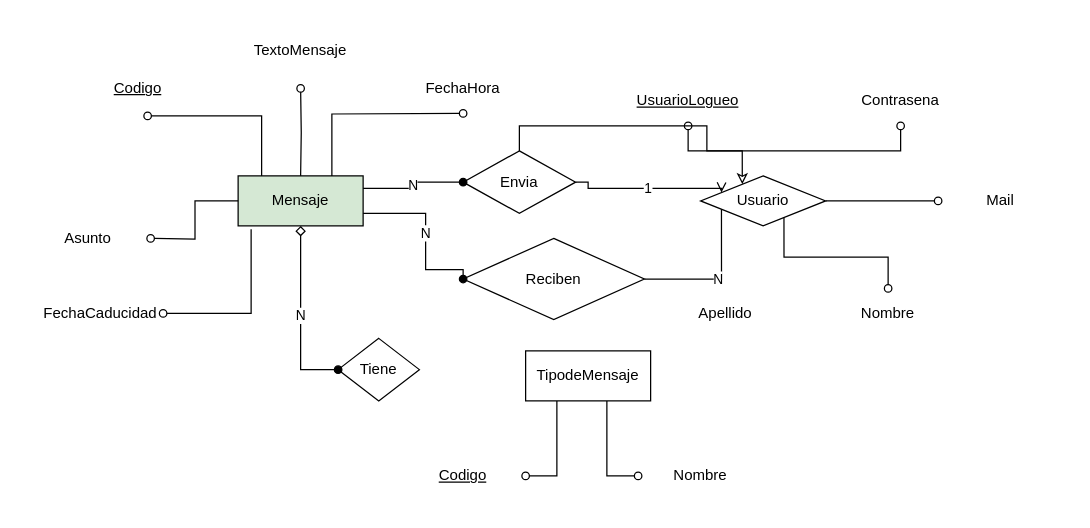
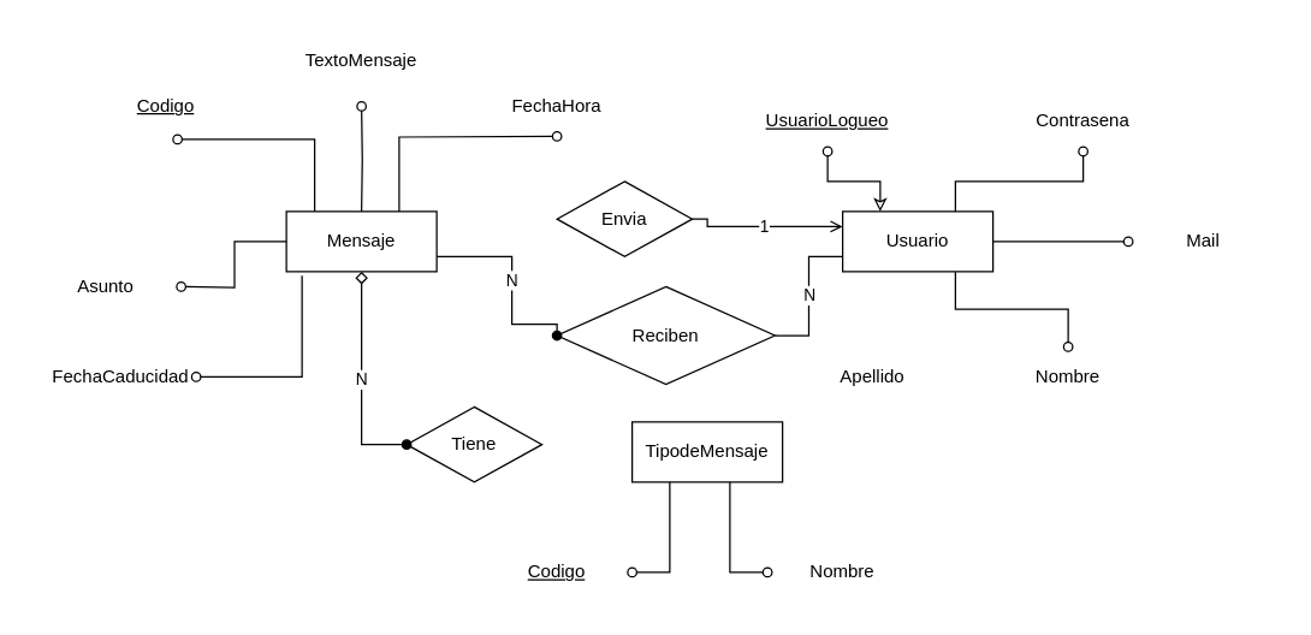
- <mxCell id="22" style="edgeStyle=orthogonalEdgeStyle;rounded=0;orthogonalLoop=1;jettySize=auto;html=1;exitX=0.5;exitY=1;exitDx=0;exitDy=0;startArrow=oval;startFill=0;endArrow=none;endFill=0;spacingLeft=0;" parent="1" source="17" target="27" edge="1"><mxGeometry relative="1" as="geometry"><mxPoint x="840" y="80" as="sourcePoint" /><mxPoint x="840" y="150" as="targetPoint" /></mxGeometry></mxCell>
+ <mxCell id="22" style="edgeStyle=orthogonalEdgeStyle;rounded=0;orthogonalLoop=1;jettySize=auto;html=1;exitX=0.5;exitY=1;exitDx=0;exitDy=0;entryX=0.75;entryY=0;entryDx=0;entryDy=0;startArrow=oval;startFill=0;endArrow=none;endFill=0;spacingLeft=0;" parent="1" source="17" target="4" edge="1"><mxGeometry relative="1" as="geometry"><mxPoint x="840" y="80" as="sourcePoint" /><mxPoint x="840" y="150" as="targetPoint" /></mxGeometry></mxCell>
- <mxCell id="28" value="N" style="edgeStyle=orthogonalEdgeStyle;rounded=0;orthogonalLoop=1;jettySize=auto;html=1;exitX=0;exitY=0.5;exitDx=0;exitDy=0;entryX=1;entryY=0.25;entryDx=0;entryDy=0;startArrow=oval;startFill=1;endArrow=none;endFill=0;spacingLeft=0;" parent="1" source="27" target="8" edge="1"><mxGeometry relative="1" as="geometry"><mxPoint x="390" y="230" as="sourcePoint" /><mxPoint x="310" y="230" as="targetPoint" /></mxGeometry></mxCell>
- <mxCell id="8" value="Mensaje" style="whiteSpace=wrap;html=1;align=center;spacingLeft=0;fillColor=#d5e8d4;" parent="1" vertex="1"><mxGeometry x="190" y="140" width="100" height="40" as="geometry" /></mxCell>
+ <mxCell id="8" value="Mensaje" style="whiteSpace=wrap;html=1;align=center;spacingLeft=0;" parent="1" vertex="1"><mxGeometry x="190" y="140" width="100" height="40" as="geometry" /></mxCell>
- <mxCell id="4" value="Usuario" style="rhombus;whiteSpace=wrap;html=1;align=center;spacingLeft=0;" parent="1" vertex="1"><mxGeometry x="560" y="140" width="100" height="40" as="geometry" /></mxCell>
+ <mxCell id="4" value="Usuario" style="whiteSpace=wrap;html=1;align=center;spacingLeft=0;" parent="1" vertex="1"><mxGeometry x="560" y="140" width="100" height="40" as="geometry" /></mxCell>
- <mxCell id="25" value="Tiene" style="shape=rhombus;perimeter=rhombusPerimeter;whiteSpace=wrap;html=1;align=center;spacingLeft=0;" parent="1" vertex="1"><mxGeometry x="270" y="270" width="65" height="50" as="geometry" /></mxCell>
+ <mxCell id="25" value="Tiene" style="shape=rhombus;perimeter=rhombusPerimeter;whiteSpace=wrap;html=1;align=center;spacingLeft=0;" parent="1" vertex="1"><mxGeometry x="270" y="270" width="90" height="50" as="geometry" /></mxCell>
